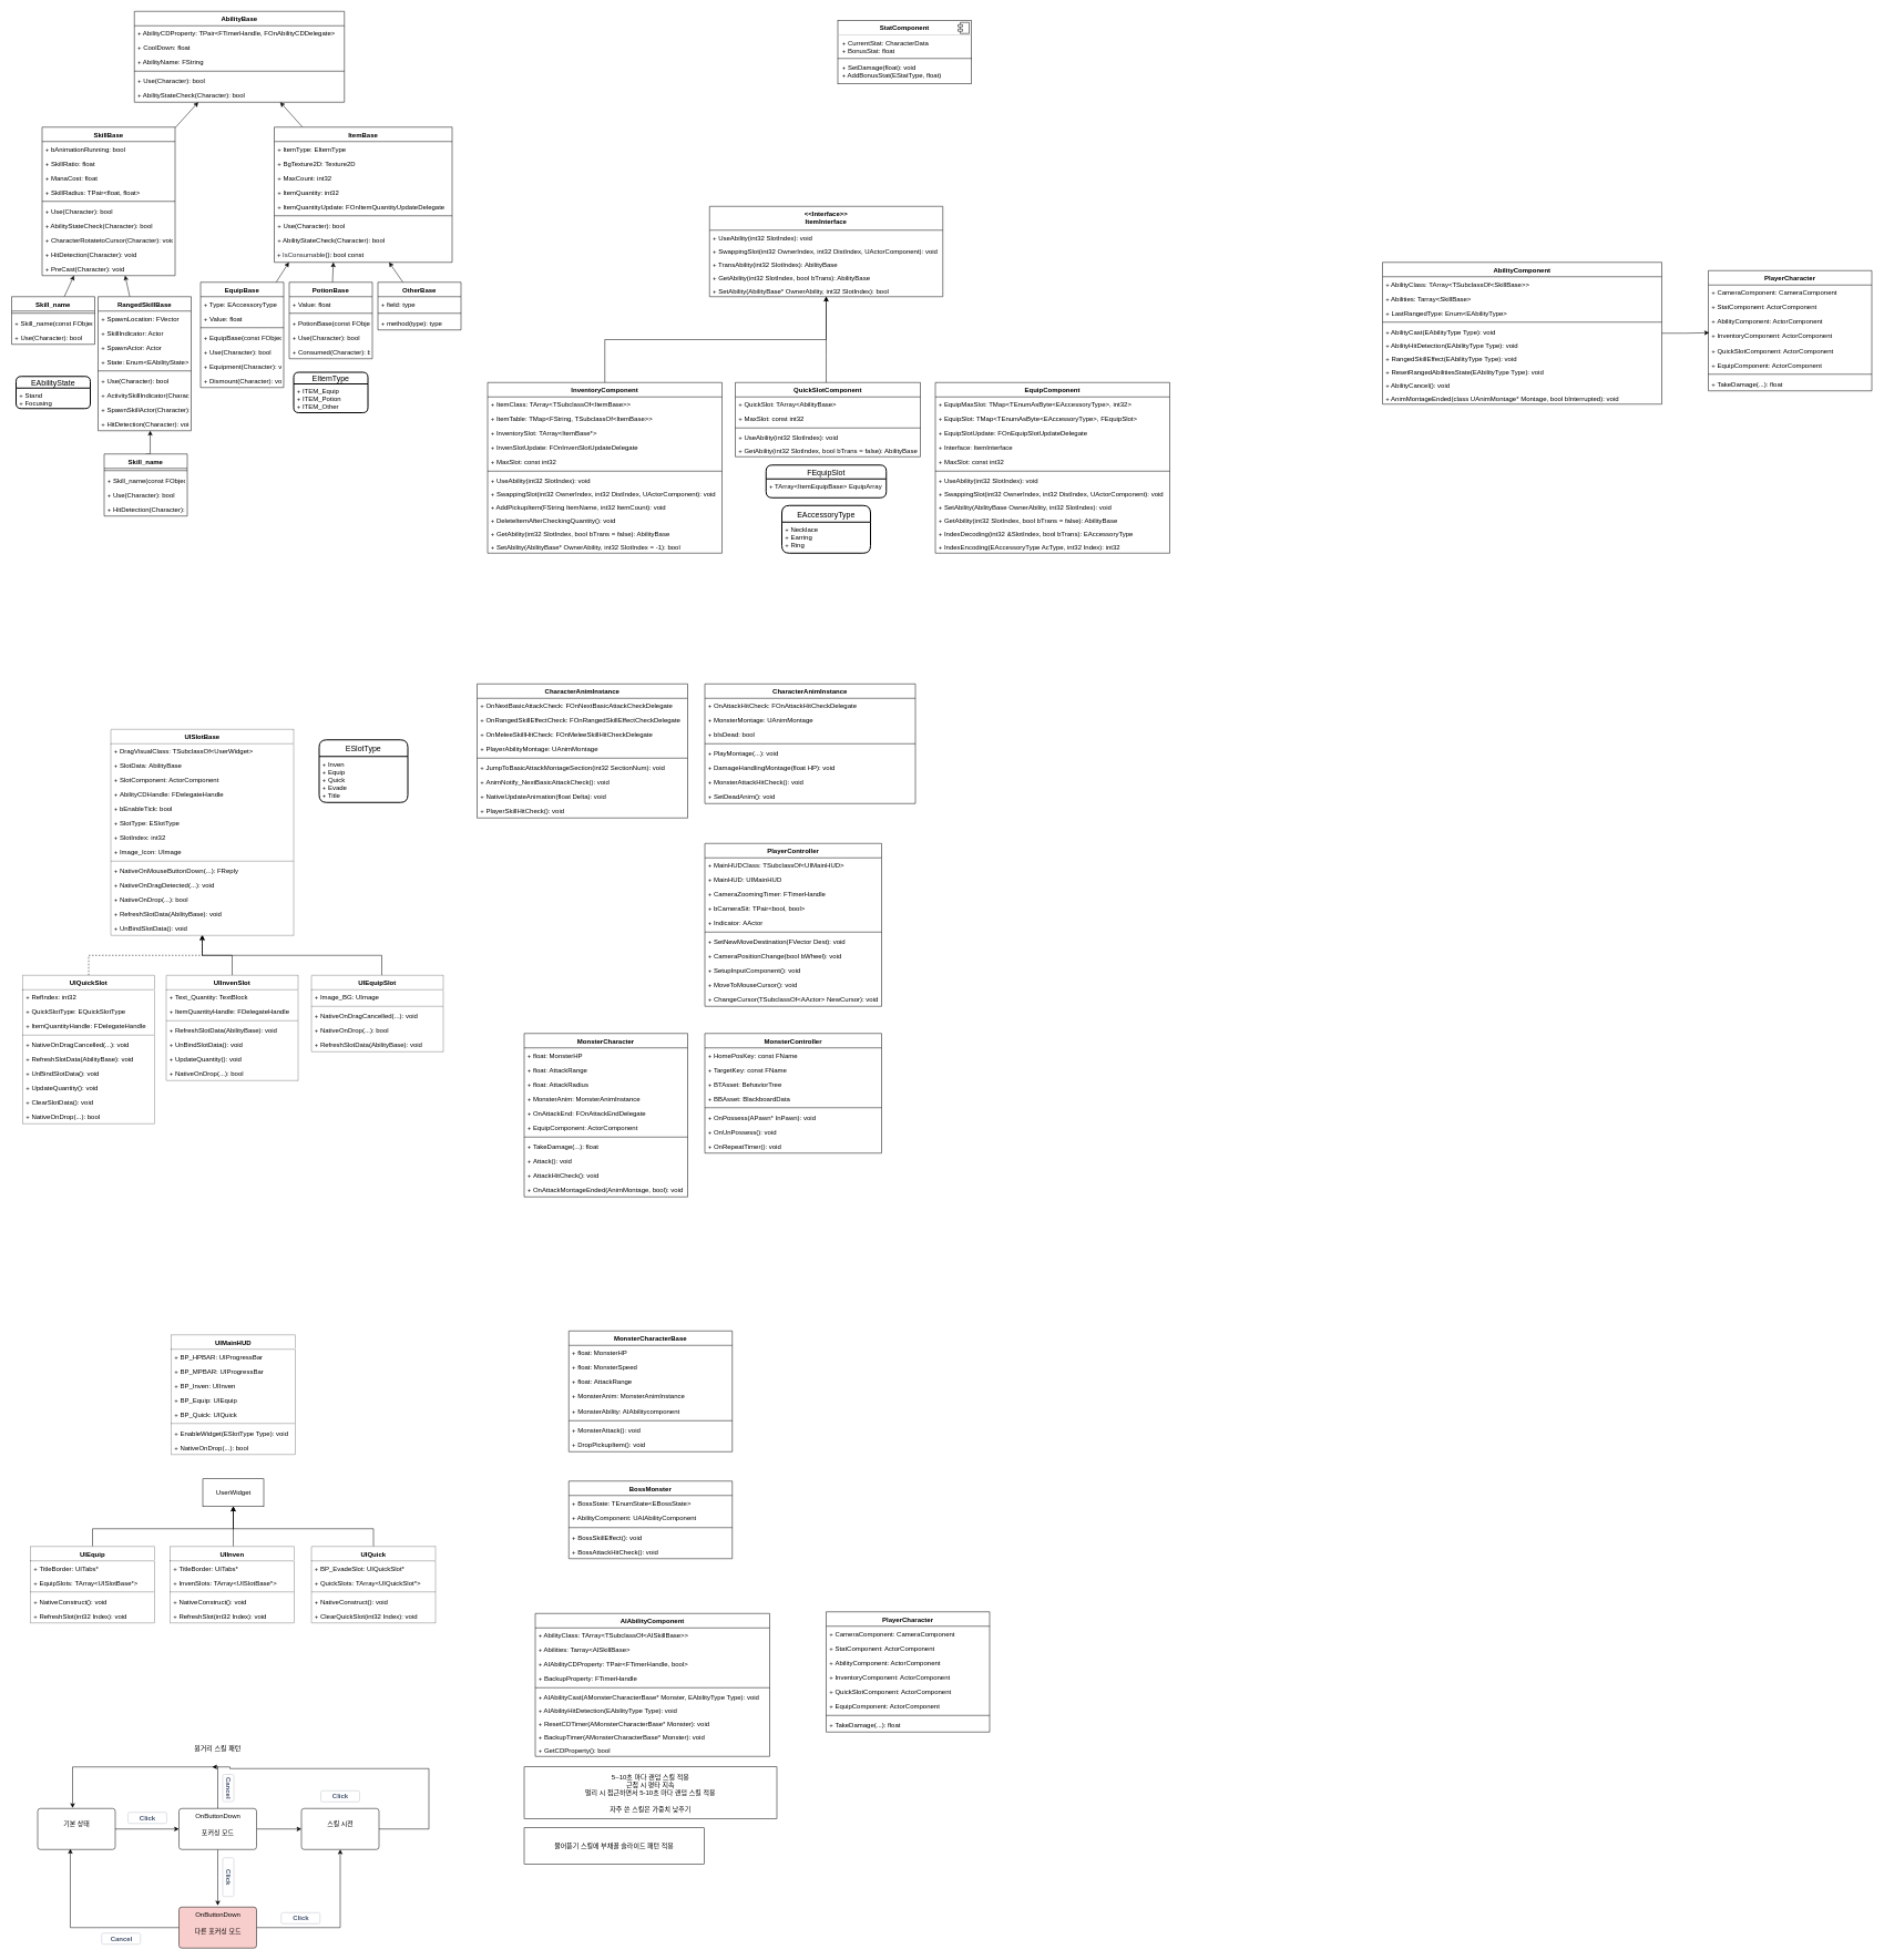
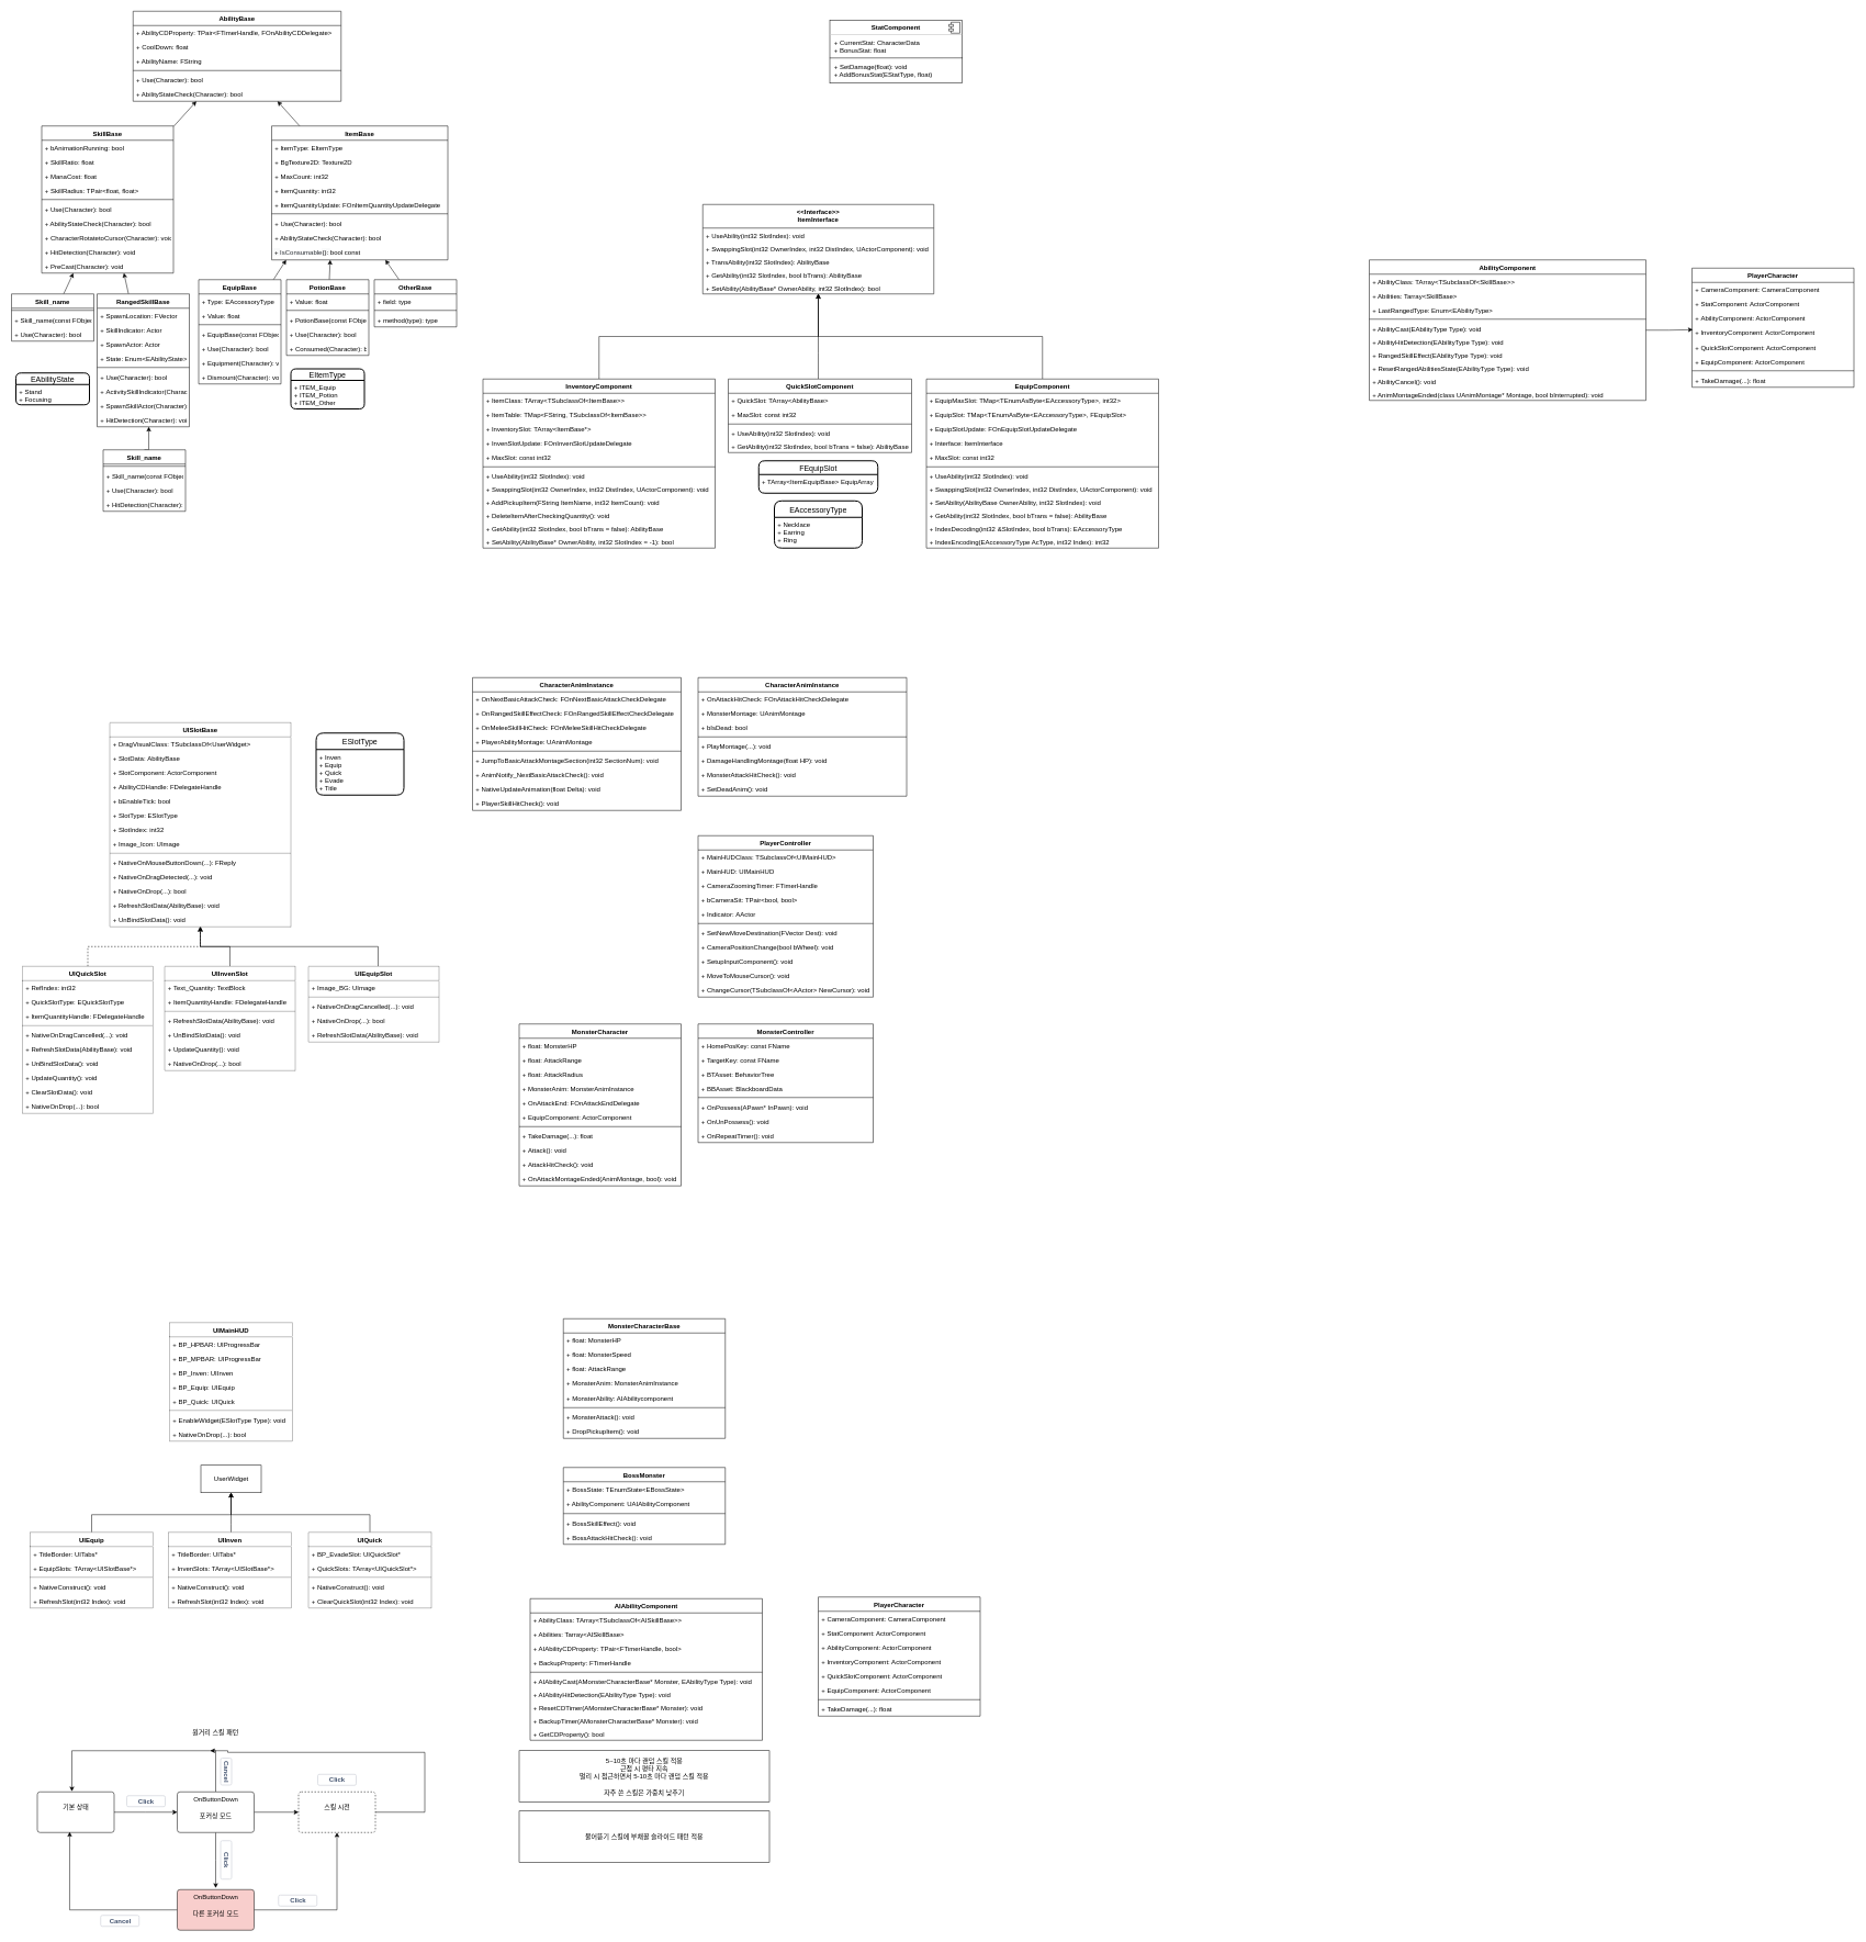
+ <mxCell id="114" style="edgeStyle=orthogonalEdgeStyle;rounded=0;orthogonalLoop=1;jettySize=auto;html=1;entryX=0.5;entryY=0.993;entryDx=0;entryDy=0;entryPerimeter=0;" parent="1" source="115" target="106" edge="1"><mxGeometry relative="1" as="geometry" /></mxCell>
- <mxCell id="287" value="&lt;br&gt;스킬 시전" style="html=1;align=center;verticalAlign=top;rounded=1;absoluteArcSize=1;arcSize=10;dashed=0;" parent="1" vertex="1"><mxGeometry x="543" y="3264" width="140" height="74" as="geometry" /></mxCell>
+ <mxCell id="287" value="&lt;br&gt;스킬 시전" style="html=1;align=center;verticalAlign=top;rounded=1;absoluteArcSize=1;arcSize=10;dashed=1;" parent="1" vertex="1"><mxGeometry x="543" y="3264" width="140" height="74" as="geometry" /></mxCell>
- <mxCell id="322" value="물어뜯기 스킬에 부채꼴 슬라이드 패턴 적용" style="rounded=0;whiteSpace=wrap;html=1;" parent="1" vertex="1"><mxGeometry x="945" y="3299" width="325" height="65" as="geometry" /></mxCell>
+ <mxCell id="322" value="물어뜯기 스킬에 부채꼴 슬라이드 패턴 적용" style="rounded=0;whiteSpace=wrap;html=1;" parent="1" vertex="1"><mxGeometry x="945" y="3299" width="456" height="93" as="geometry" /></mxCell>
